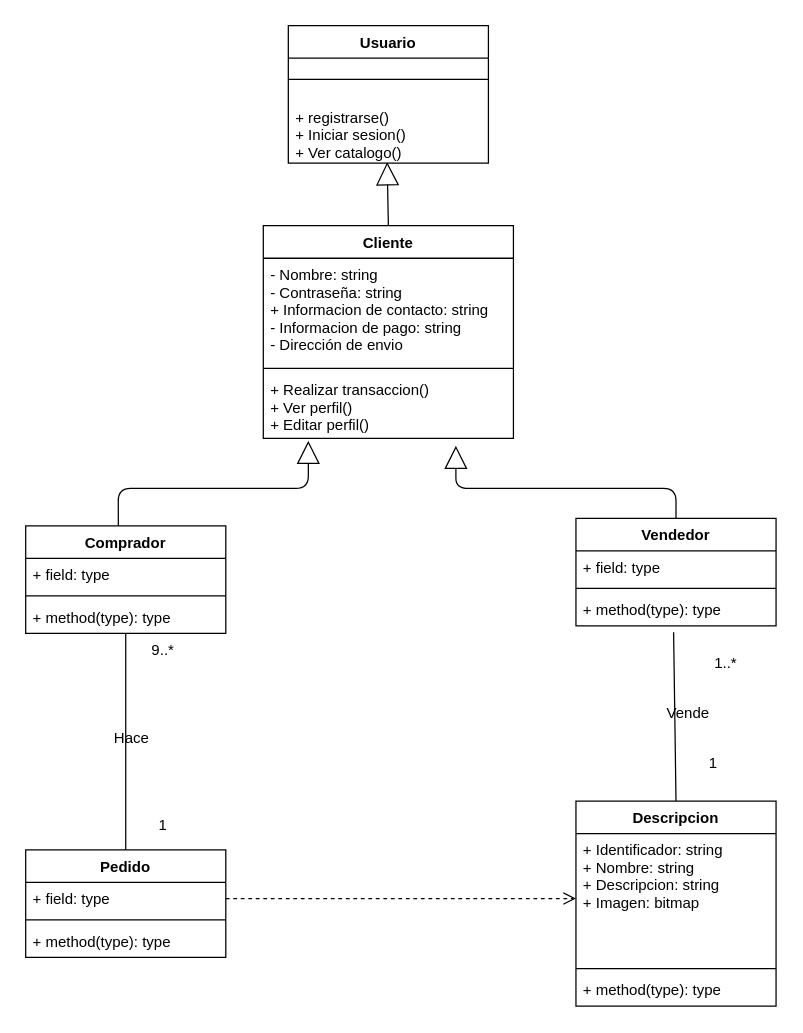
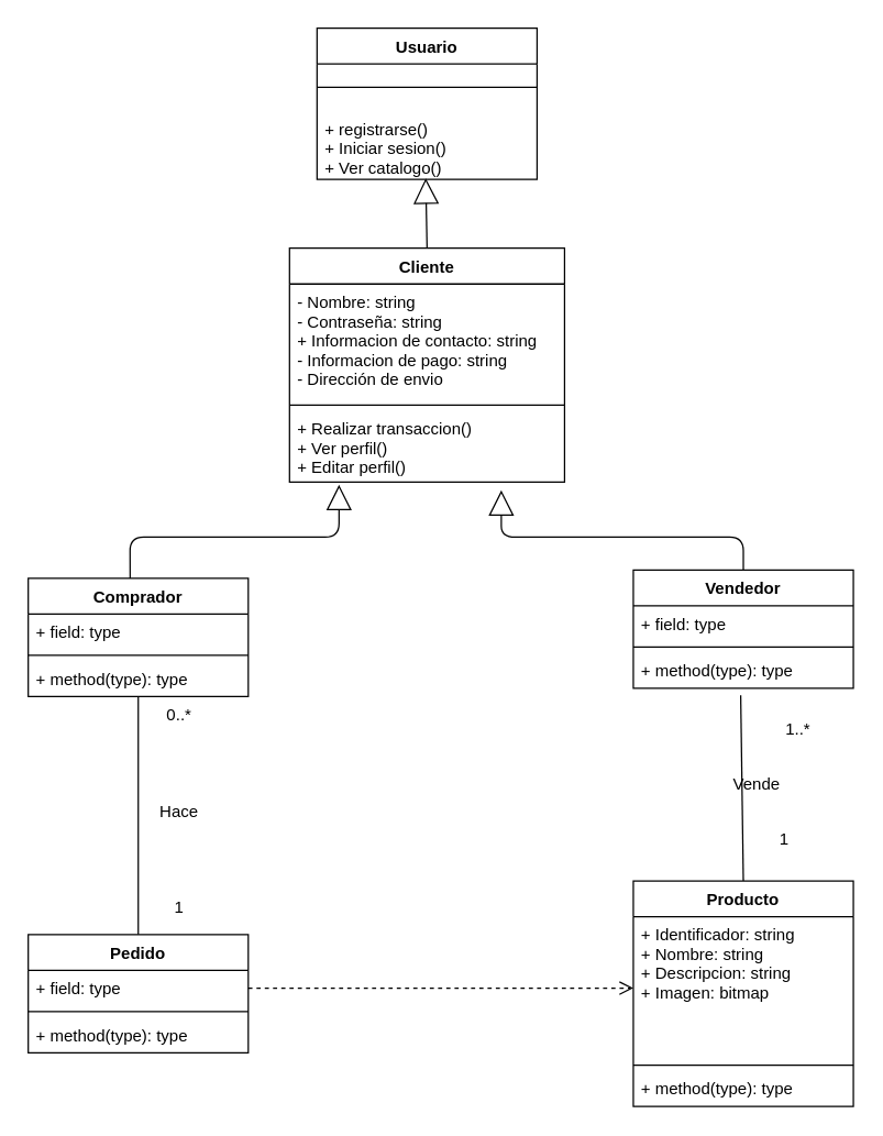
- <mxCell id="30" value="9..*" style="text;html=1;strokeColor=none;fillColor=none;align=center;verticalAlign=middle;whiteSpace=wrap;rounded=0;" vertex="1" parent="1"><mxGeometry y="510" width="40" height="20" as="geometry" x="110" /></mxCell>
+ <mxCell id="30" value="0..*" style="text;html=1;strokeColor=none;fillColor=none;align=center;verticalAlign=middle;whiteSpace=wrap;rounded=0;" vertex="1" parent="1"><mxGeometry y="510" width="40" height="20" as="geometry" x="110" /></mxCell>
- <mxCell id="32" value="Hace" style="text;html=1;strokeColor=none;fillColor=none;align=center;verticalAlign=middle;whiteSpace=wrap;rounded=0;" vertex="1" parent="1"><mxGeometry x="85" y="580" width="40" height="20" as="geometry" /></mxCell>
+ <mxCell id="32" value="Hace" style="text;html=1;strokeColor=none;fillColor=none;align=center;verticalAlign=middle;whiteSpace=wrap;rounded=0;" vertex="1" parent="1"><mxGeometry y="580" width="40" height="20" as="geometry" x="110" /></mxCell>
- <mxCell id="24" value="Descripcion" style="swimlane;fontStyle=1;align=center;verticalAlign=top;childLayout=stackLayout;horizontal=1;startSize=26;horizontalStack=0;resizeParent=1;resizeParentMax=0;resizeLast=0;collapsible=1;marginBottom=0;" vertex="1" parent="1"><mxGeometry x="460" y="640" width="160" height="164" as="geometry" /></mxCell>
+ <mxCell id="24" value="Producto" style="swimlane;fontStyle=1;align=center;verticalAlign=top;childLayout=stackLayout;horizontal=1;startSize=26;horizontalStack=0;resizeParent=1;resizeParentMax=0;resizeLast=0;collapsible=1;marginBottom=0;" vertex="1" parent="1"><mxGeometry x="460" y="640" width="160" height="164" as="geometry" /></mxCell>
